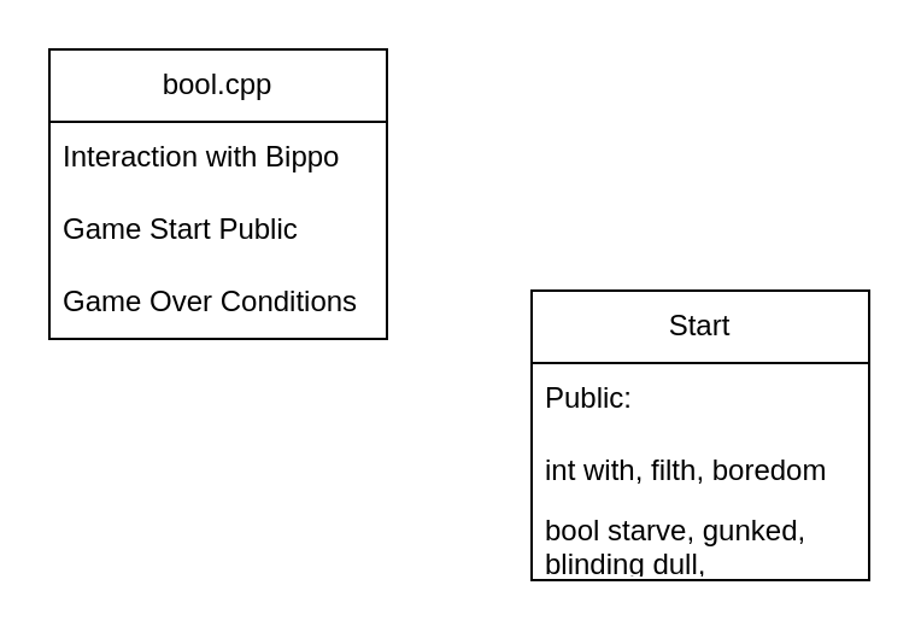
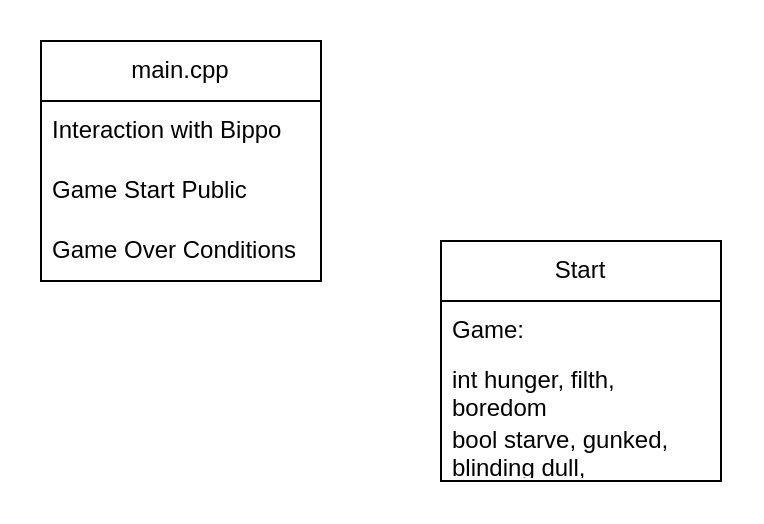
- <mxCell id="2" value="bool.cpp" style="swimlane;fontStyle=0;childLayout=stackLayout;horizontal=1;startSize=30;horizontalStack=0;resizeParent=1;resizeParentMax=0;resizeLast=0;collapsible=1;marginBottom=0;whiteSpace=wrap;html=1;" vertex="1" parent="1"><mxGeometry x="20" y="20" width="140" height="120" as="geometry" /></mxCell>
+ <mxCell id="2" value="main.cpp" style="swimlane;fontStyle=0;childLayout=stackLayout;horizontal=1;startSize=30;horizontalStack=0;resizeParent=1;resizeParentMax=0;resizeLast=0;collapsible=1;marginBottom=0;whiteSpace=wrap;html=1;" vertex="1" parent="1"><mxGeometry x="20" y="20" width="140" height="120" as="geometry" /></mxCell>
- <mxCell id="7" value="Public:" style="text;strokeColor=none;fillColor=none;align=left;verticalAlign=middle;spacingLeft=4;spacingRight=4;overflow=hidden;points=[[0,0.5],[1,0.5]];portConstraint=eastwest;rotatable=0;whiteSpace=wrap;html=1;" vertex="1" parent="6"><mxGeometry y="30" width="140" height="30" as="geometry" /></mxCell>
+ <mxCell id="7" value="Game:" style="text;strokeColor=none;fillColor=none;align=left;verticalAlign=middle;spacingLeft=4;spacingRight=4;overflow=hidden;points=[[0,0.5],[1,0.5]];portConstraint=eastwest;rotatable=0;whiteSpace=wrap;html=1;" vertex="1" parent="6"><mxGeometry y="30" width="140" height="30" as="geometry" /></mxCell>
- <mxCell id="8" value="int with, filth, boredom" style="text;strokeColor=none;fillColor=none;align=left;verticalAlign=middle;spacingLeft=4;spacingRight=4;overflow=hidden;points=[[0,0.5],[1,0.5]];portConstraint=eastwest;rotatable=0;whiteSpace=wrap;html=1;" vertex="1" parent="6"><mxGeometry y="60" width="140" height="30" as="geometry" /></mxCell>
+ <mxCell id="8" value="int hunger, filth, boredom" style="text;strokeColor=none;fillColor=none;align=left;verticalAlign=middle;spacingLeft=4;spacingRight=4;overflow=hidden;points=[[0,0.5],[1,0.5]];portConstraint=eastwest;rotatable=0;whiteSpace=wrap;html=1;" vertex="1" parent="6"><mxGeometry y="60" width="140" height="30" as="geometry" /></mxCell>
